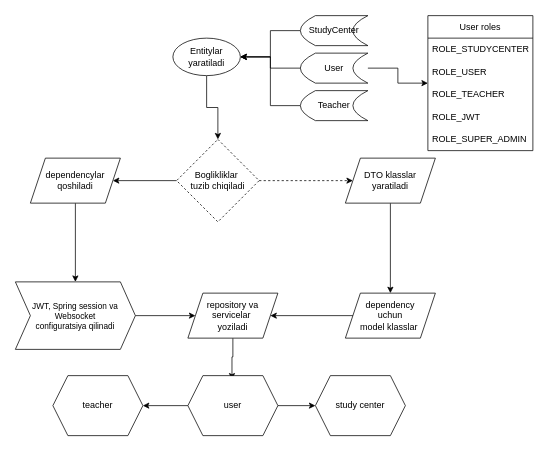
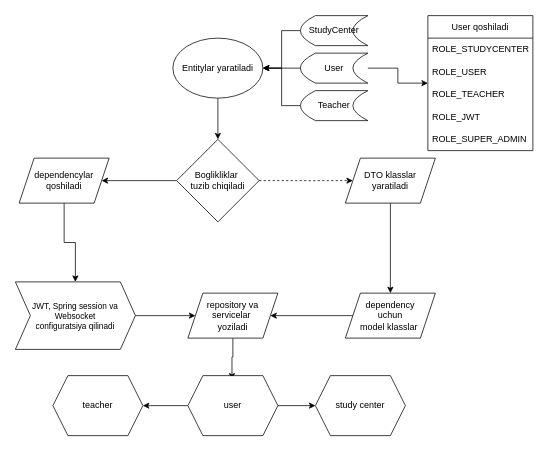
- <mxCell id="22" value="User roles" style="swimlane;fontStyle=0;childLayout=stackLayout;horizontal=1;startSize=30;horizontalStack=0;resizeParent=1;resizeParentMax=0;resizeLast=0;collapsible=1;marginBottom=0;whiteSpace=wrap;html=1;" vertex="1" parent="1"><mxGeometry x="570" width="140" height="180" as="geometry" y="20" /></mxCell>
+ <mxCell id="22" value="User qoshiladi" style="swimlane;fontStyle=0;childLayout=stackLayout;horizontal=1;startSize=30;horizontalStack=0;resizeParent=1;resizeParentMax=0;resizeLast=0;collapsible=1;marginBottom=0;whiteSpace=wrap;html=1;" vertex="1" parent="1"><mxGeometry x="570" width="140" height="180" as="geometry" y="20" /></mxCell>
- <mxCell id="3" value="Entitylar yaratiladi" style="ellipse;whiteSpace=wrap;html=1;" vertex="1" parent="1"><mxGeometry x="230" y="50" width="90" height="50" as="geometry" /></mxCell>
+ <mxCell id="3" value="Entitylar yaratiladi" style="ellipse;whiteSpace=wrap;html=1;" vertex="1" parent="1"><mxGeometry x="230" y="50" width="120" height="80" as="geometry" /></mxCell>
- <mxCell id="10" value="dependencylar&lt;div&gt;qoshiladi&lt;/div&gt;" style="shape=parallelogram;perimeter=parallelogramPerimeter;whiteSpace=wrap;html=1;fixedSize=1;" vertex="1" parent="1"><mxGeometry x="40" y="210" width="120" height="60" as="geometry" /></mxCell>
+ <mxCell id="10" value="dependencylar&lt;div&gt;qoshiladi&lt;/div&gt;" style="shape=parallelogram;perimeter=parallelogramPerimeter;whiteSpace=wrap;html=1;fixedSize=1;" vertex="1" parent="1"><mxGeometry x="25" y="210" width="120" height="60" as="geometry" /></mxCell>
- <mxCell id="6" value="Boglikliklar&amp;nbsp;&lt;div&gt;tuzib chiqiladi&lt;/div&gt;" style="rhombus;whiteSpace=wrap;html=1;dashed=1;" vertex="1" parent="1"><mxGeometry x="235" y="185" width="110" height="110" as="geometry" /></mxCell>
+ <mxCell id="6" value="Boglikliklar&amp;nbsp;&lt;div&gt;tuzib chiqiladi&lt;/div&gt;" style="rhombus;whiteSpace=wrap;html=1;" vertex="1" parent="1"><mxGeometry x="235" y="185" width="110" height="110" as="geometry" /></mxCell>
